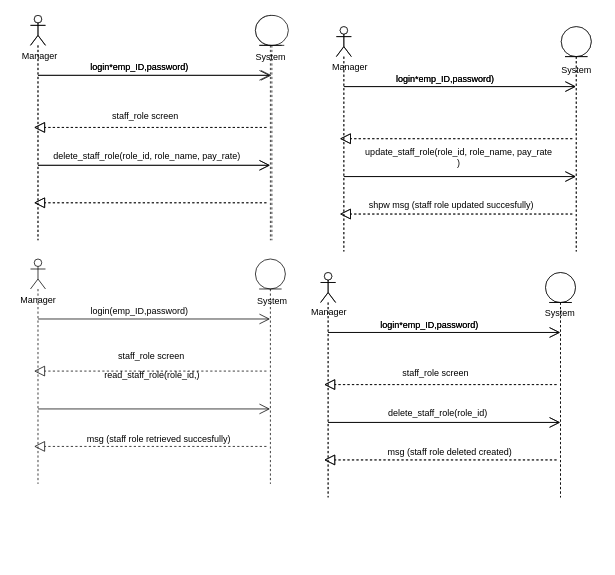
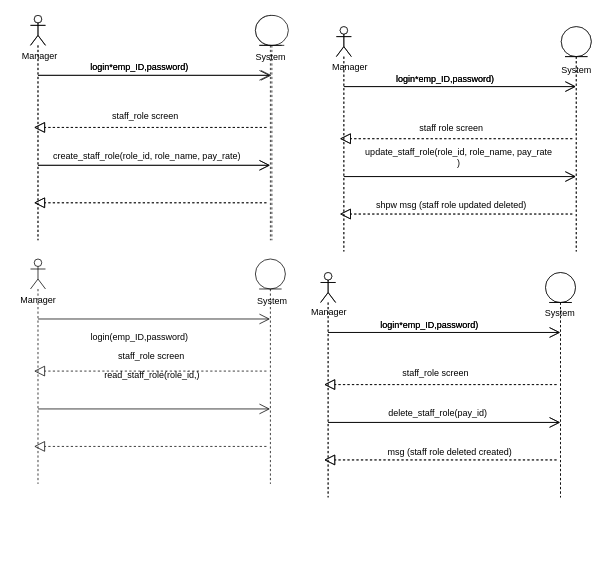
+ <mxCell id="33" value="staff role screen" style="text;html=1;align=center;verticalAlign=middle;resizable=0;points=[];autosize=1;strokeColor=none;" parent="1" vertex="1"><mxGeometry x="553" y="162" width="95" height="18" as="geometry" /></mxCell>
- <mxCell id="18" value="delete_staff_role(role_id, role_name, pay_rate)" style="text;html=1;align=center;verticalAlign=middle;resizable=0;points=[];autosize=1;strokeColor=none;" parent="1" vertex="1"><mxGeometry x="65" y="199" width="260" height="18" as="geometry" /></mxCell>
+ <mxCell id="18" value="create_staff_role(role_id, role_name, pay_rate)" style="text;html=1;align=center;verticalAlign=middle;resizable=0;points=[];autosize=1;strokeColor=none;" parent="1" vertex="1"><mxGeometry x="65" y="199" width="260" height="18" as="geometry" /></mxCell>
- <mxCell id="38" value="shpw msg (staff role updated succesfully)" style="text;html=1;align=center;verticalAlign=middle;resizable=0;points=[];autosize=1;strokeColor=none;" parent="1" vertex="1"><mxGeometry x="486" y="265" width="230" height="18" as="geometry" /></mxCell>
+ <mxCell id="38" value="shpw msg (staff role updated deleted)" style="text;html=1;align=center;verticalAlign=middle;resizable=0;points=[];autosize=1;strokeColor=none;" parent="1" vertex="1"><mxGeometry x="486" y="265" width="230" height="18" as="geometry" /></mxCell>
- <mxCell id="44" value="login(emp_ID,password)" style="text;html=1;align=center;verticalAlign=middle;resizable=0;points=[];autosize=1;strokeColor=none;" parent="1" vertex="1"><mxGeometry x="115" y="406" width="140" height="18" as="geometry" /></mxCell>
+ <mxCell id="44" value="login(emp_ID,password)" style="text;html=1;align=center;verticalAlign=middle;resizable=0;points=[];autosize=1;strokeColor=none;" parent="1" vertex="1"><mxGeometry x="115" y="441" width="140" height="18" as="geometry" /></mxCell>
- <mxCell id="67" value="delete_staff_role(role_id)" style="text;html=1;align=center;verticalAlign=middle;resizable=0;points=[];autosize=1;strokeColor=none;" parent="1" vertex="1"><mxGeometry x="511" y="542" width="143" height="18" as="geometry" /></mxCell>
+ <mxCell id="67" value="delete_staff_role(pay_id)" style="text;html=1;align=center;verticalAlign=middle;resizable=0;points=[];autosize=1;strokeColor=none;" parent="1" vertex="1"><mxGeometry x="511" y="542" width="143" height="18" as="geometry" /></mxCell>
- <mxCell id="51" value="msg (staff role retrieved succesfully)" style="text;html=1;align=center;verticalAlign=middle;resizable=0;points=[];autosize=1;strokeColor=none;" parent="1" vertex="1"><mxGeometry x="110" y="576" width="202" height="18" as="geometry" /></mxCell>
